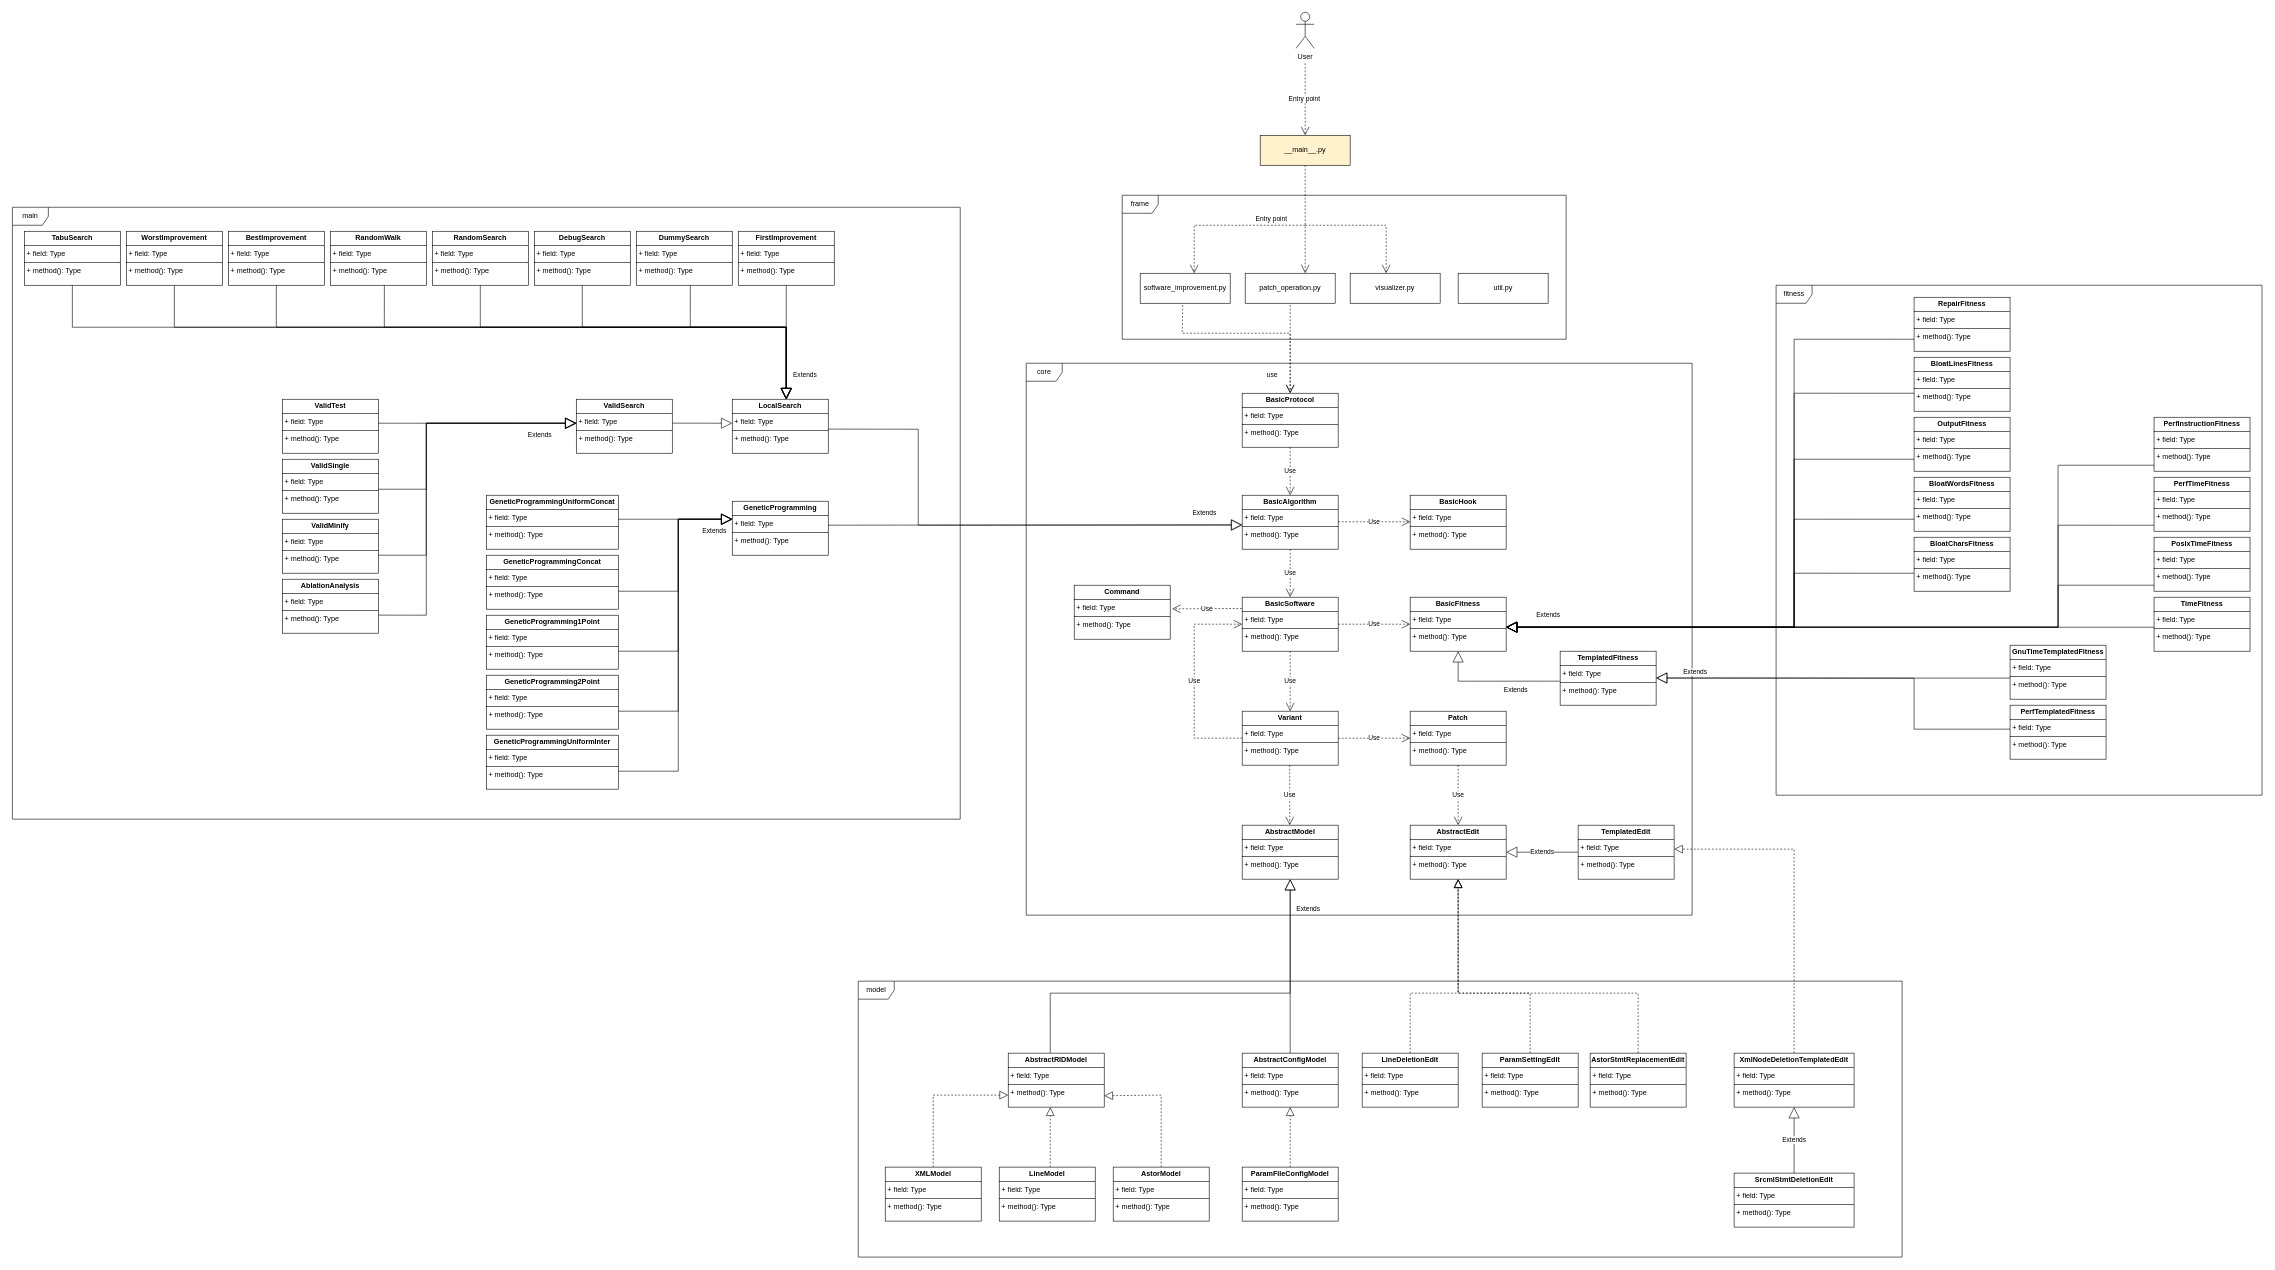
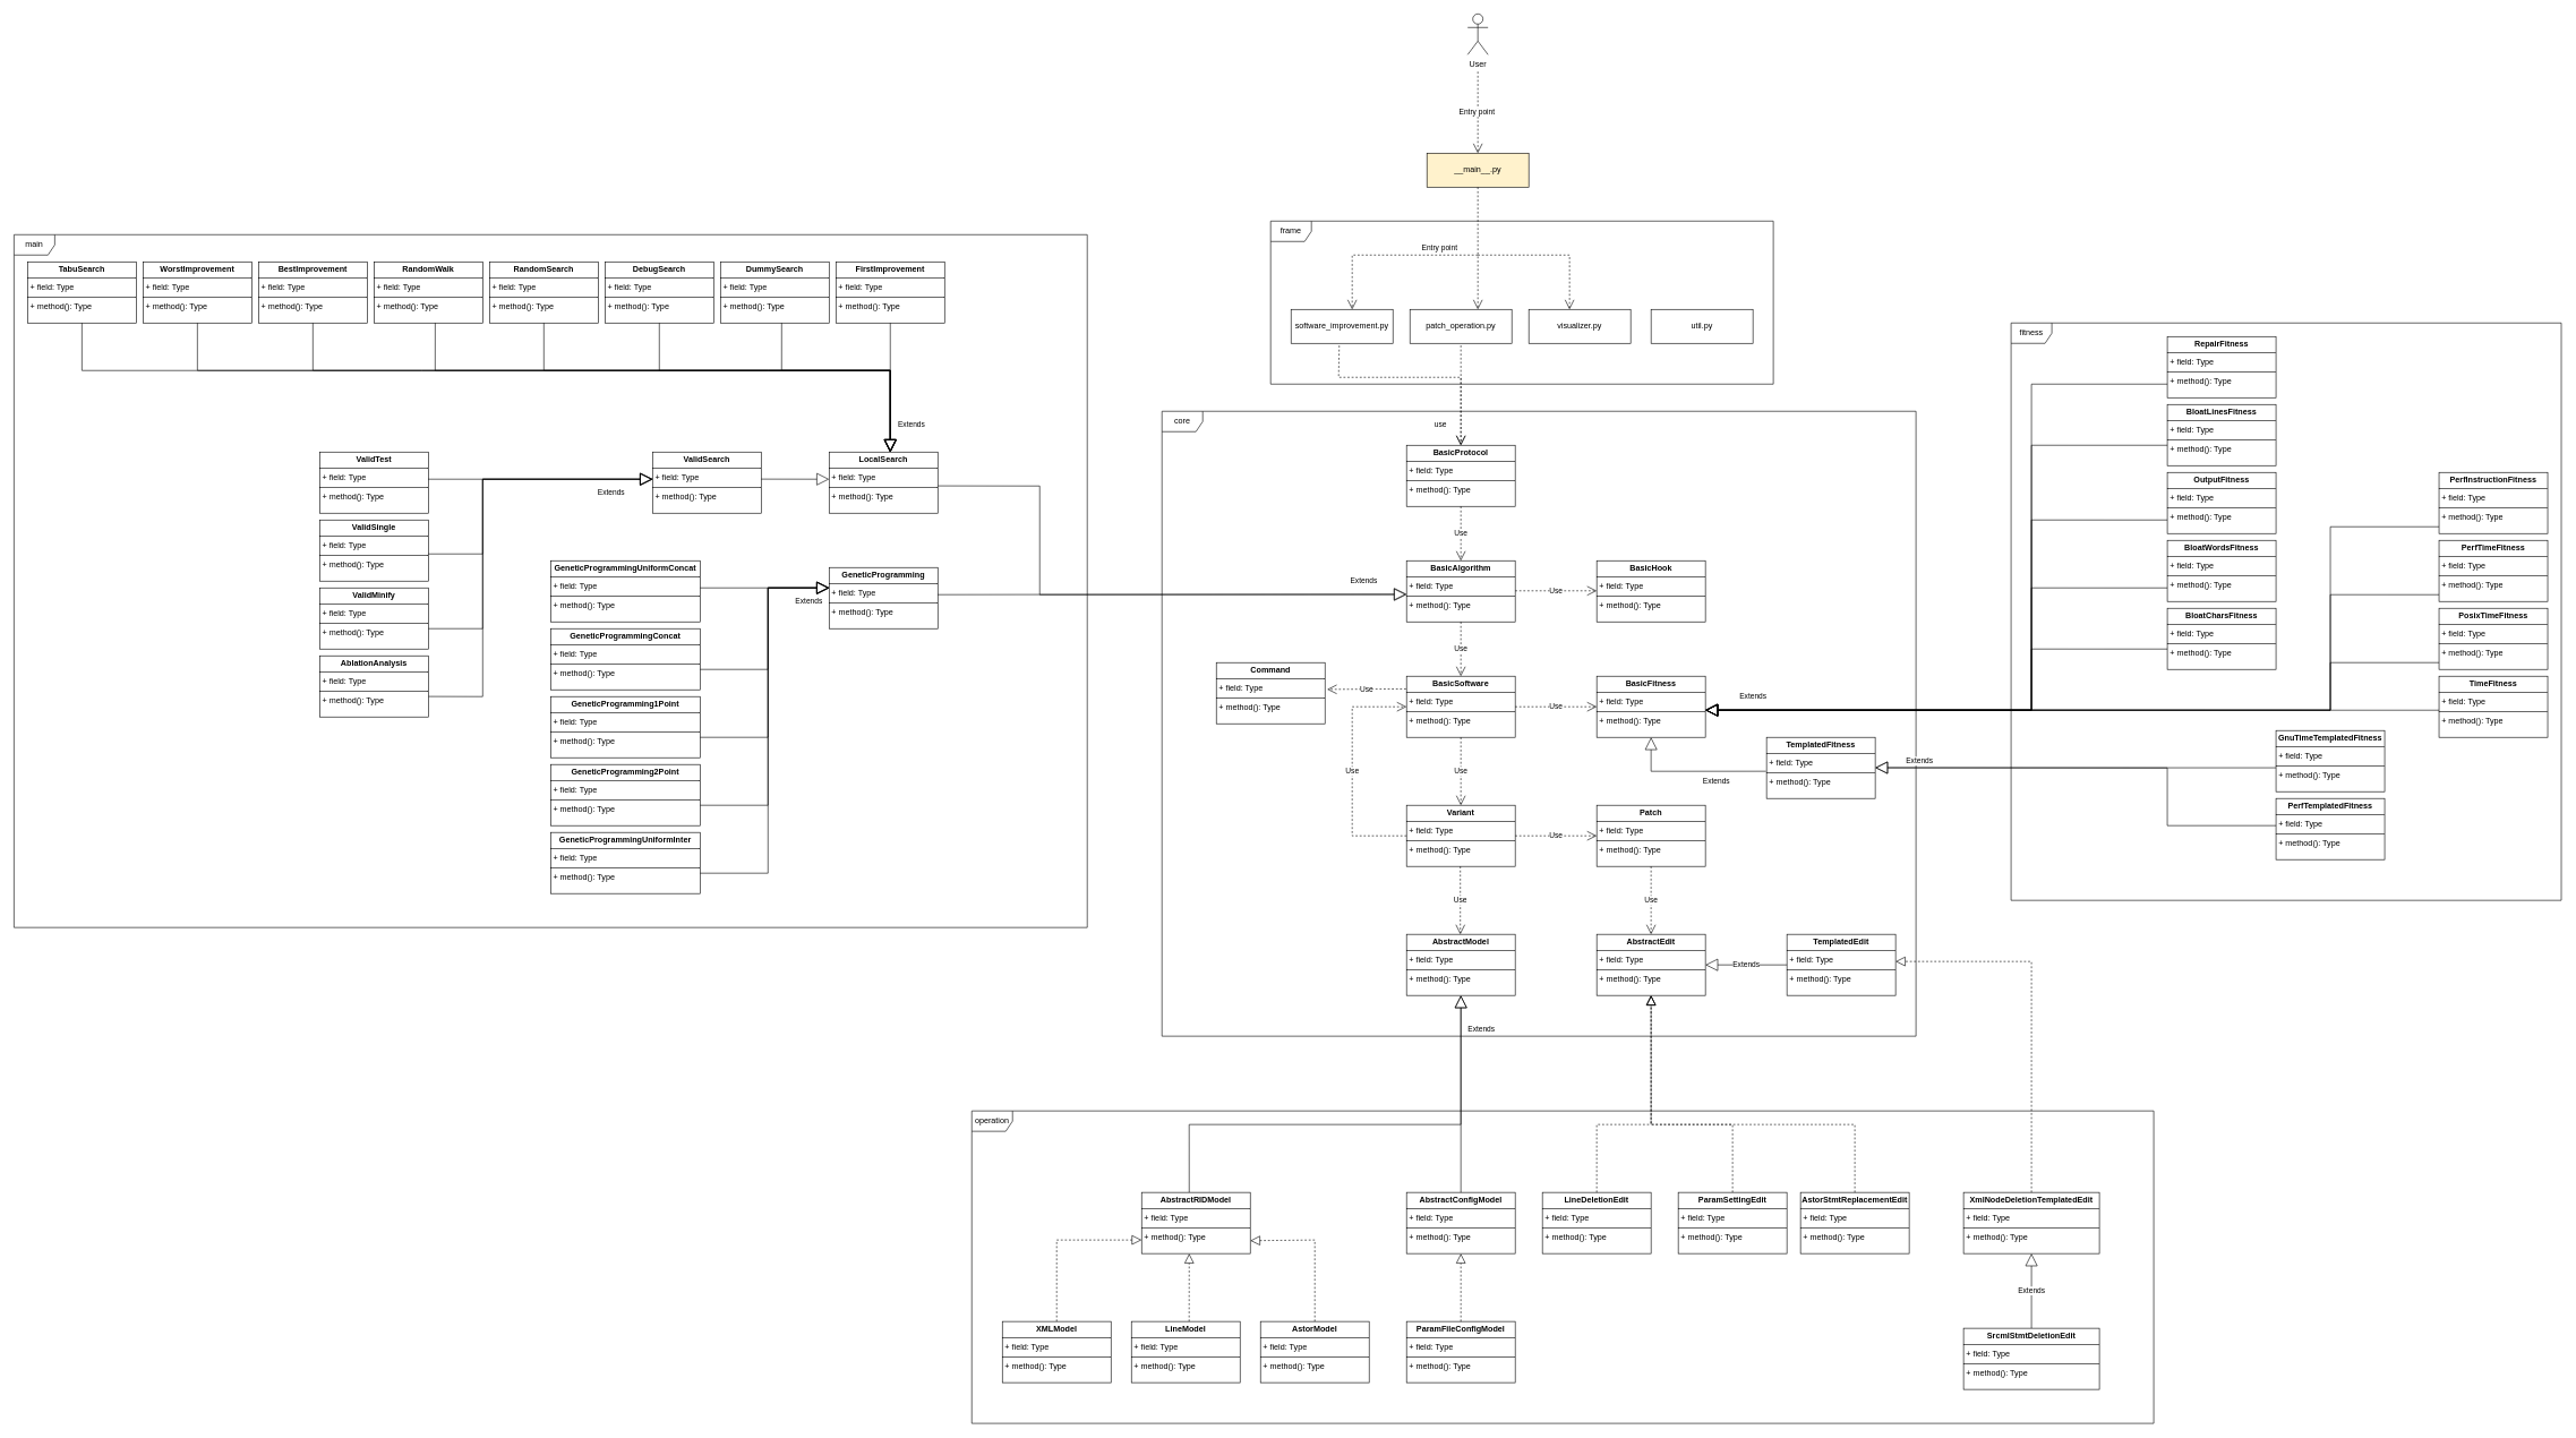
- <mxCell id="48" value="model" style="shape=umlFrame;whiteSpace=wrap;html=1;pointerEvents=0;" vertex="1" parent="1"><mxGeometry x="1430" y="1635" width="1740" height="460" as="geometry" /></mxCell>
+ <mxCell id="48" value="operation" style="shape=umlFrame;whiteSpace=wrap;html=1;pointerEvents=0;" vertex="1" parent="1"><mxGeometry x="1430" y="1635" width="1740" height="460" as="geometry" /></mxCell>
